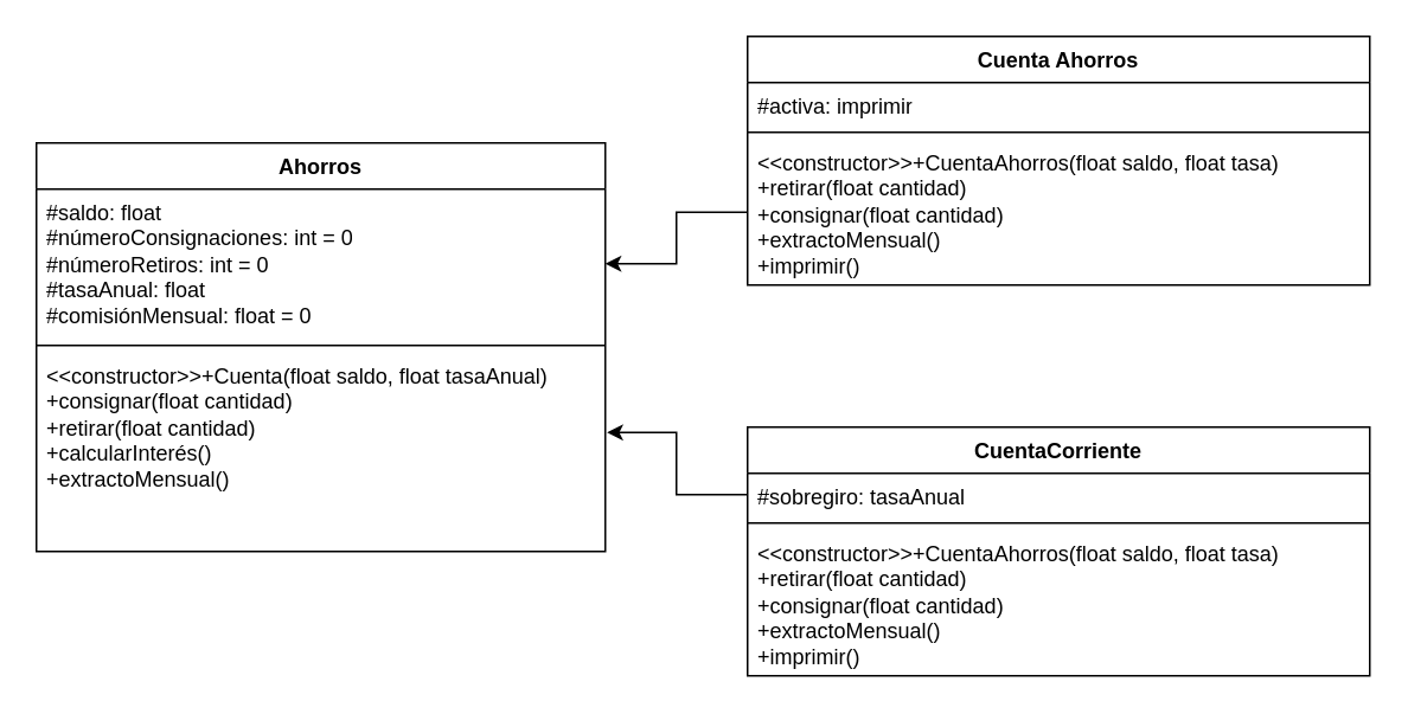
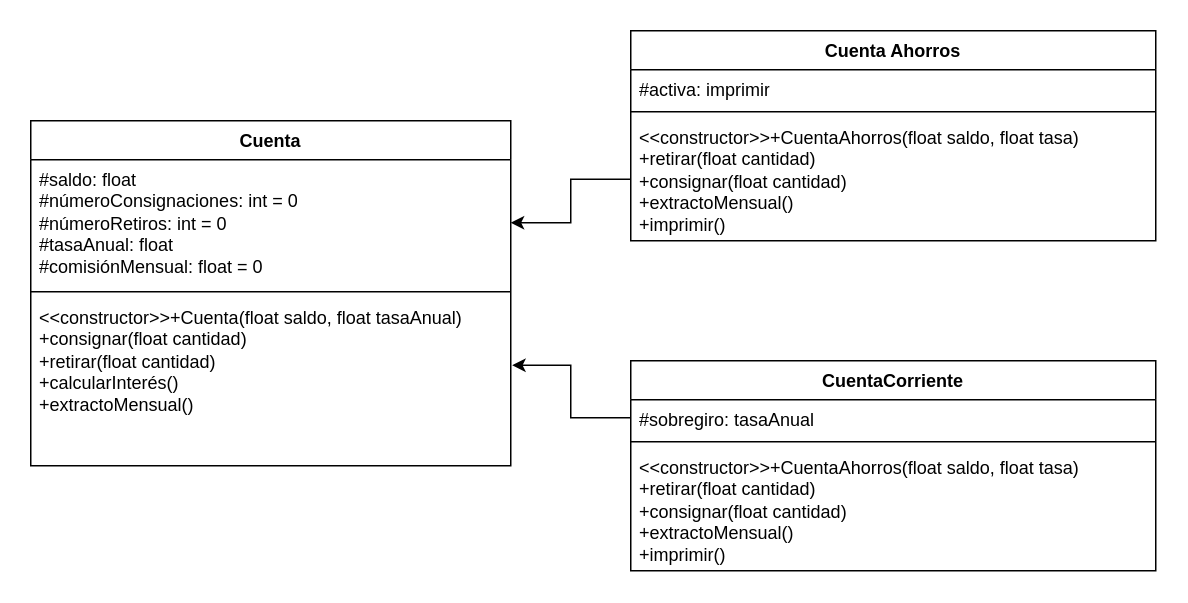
- <mxCell id="2" value="Ahorros" style="swimlane;fontStyle=1;align=center;verticalAlign=top;childLayout=stackLayout;horizontal=1;startSize=26;horizontalStack=0;resizeParent=1;resizeParentMax=0;resizeLast=0;collapsible=1;marginBottom=0;whiteSpace=wrap;html=1;" parent="1" vertex="1"><mxGeometry x="20" y="80" width="320" height="230" as="geometry" /></mxCell>
+ <mxCell id="2" value="Cuenta" style="swimlane;fontStyle=1;align=center;verticalAlign=top;childLayout=stackLayout;horizontal=1;startSize=26;horizontalStack=0;resizeParent=1;resizeParentMax=0;resizeLast=0;collapsible=1;marginBottom=0;whiteSpace=wrap;html=1;" parent="1" vertex="1"><mxGeometry x="20" y="80" width="320" height="230" as="geometry" /></mxCell>
